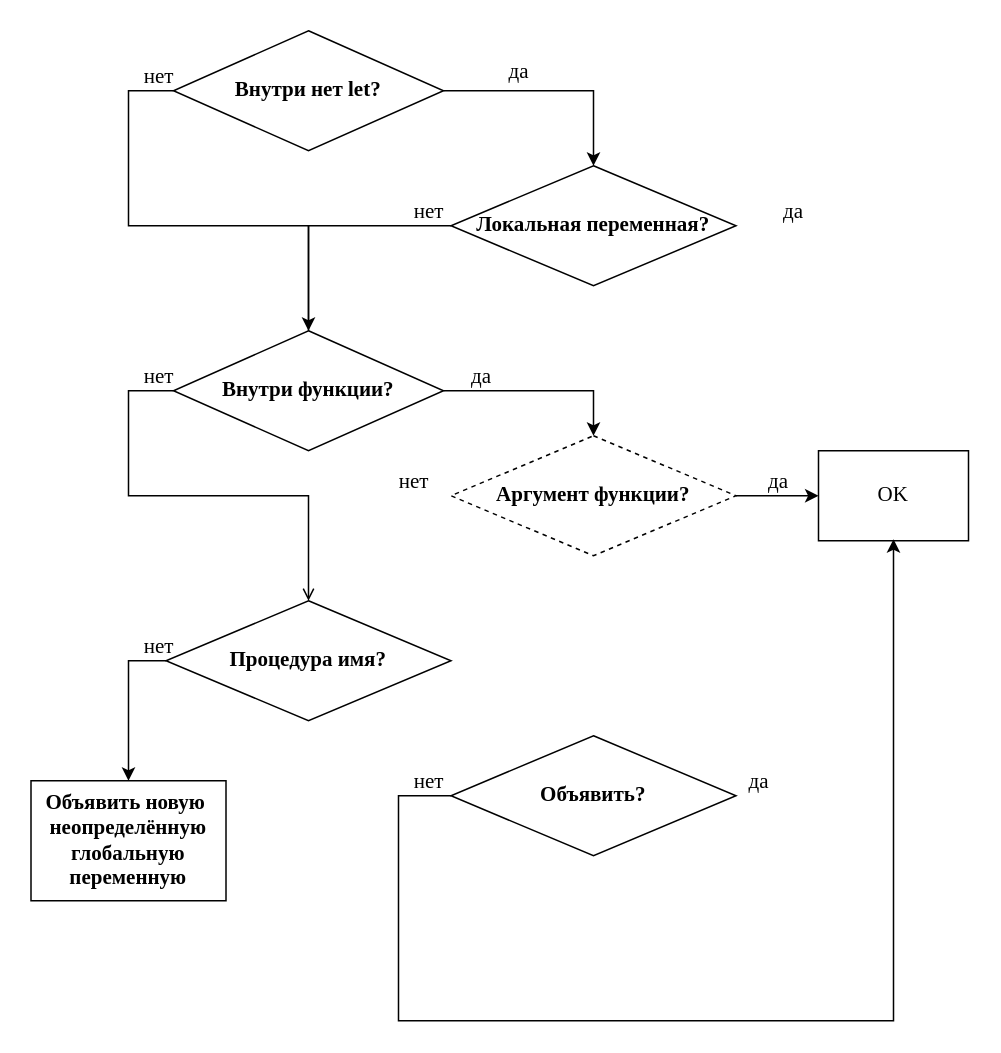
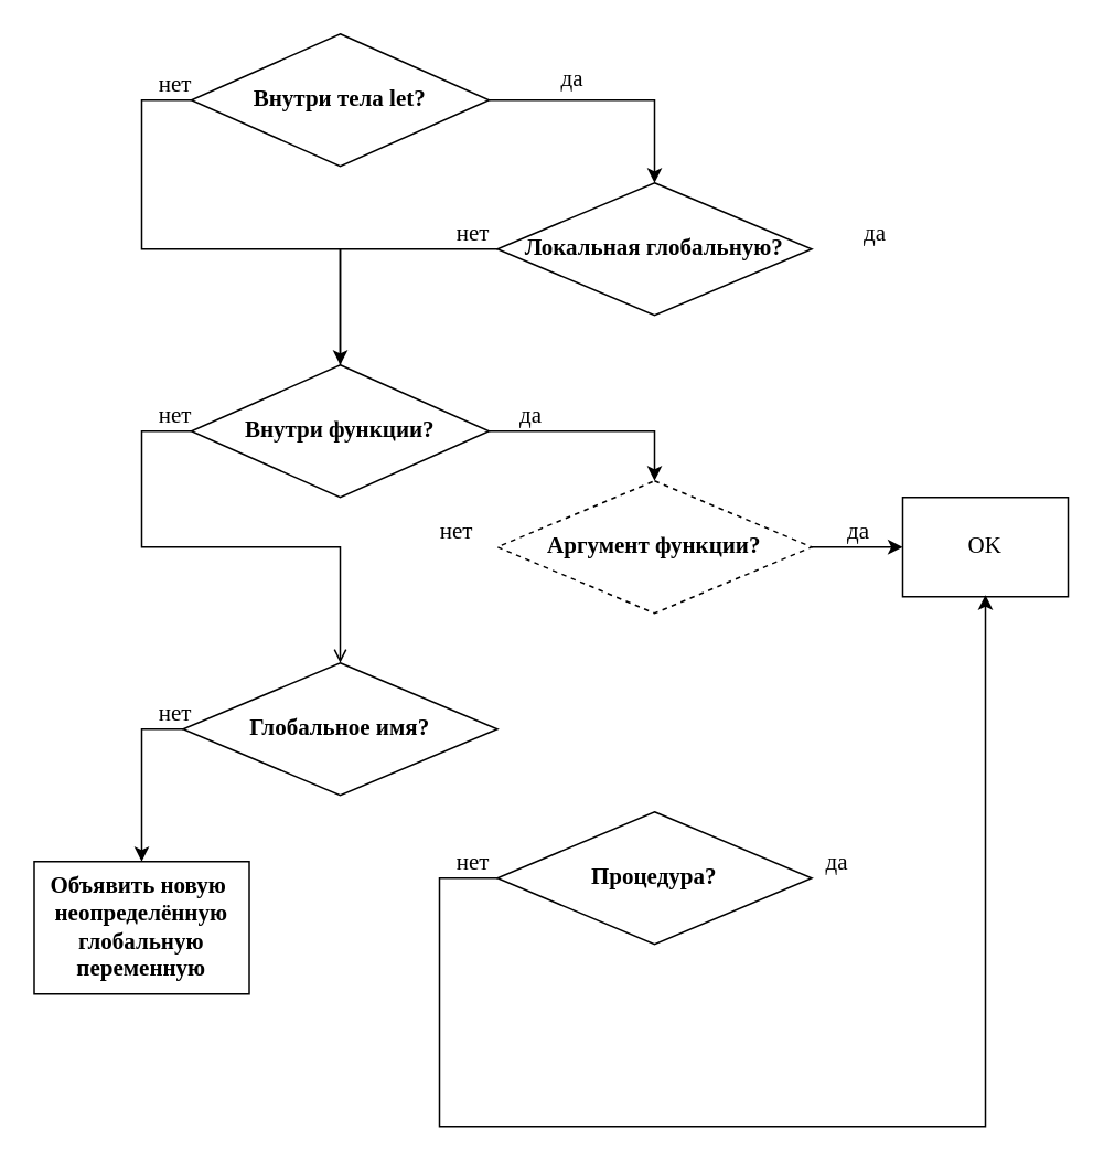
- <mxCell id="4" value="&lt;div style=&quot;text-align: center&quot;&gt;&lt;span&gt;Внутри нет let?&lt;/span&gt;&lt;/div&gt;" style="rhombus;whiteSpace=wrap;html=1;fillColor=none;gradientColor=none;fontFamily=Verdana;fontSize=14;align=center;fontStyle=1" vertex="1" parent="1"><mxGeometry x="115" y="20" width="180" height="80" as="geometry" /></mxCell>
+ <mxCell id="4" value="&lt;div style=&quot;text-align: center&quot;&gt;&lt;span&gt;Внутри тела let?&lt;/span&gt;&lt;/div&gt;" style="rhombus;whiteSpace=wrap;html=1;fillColor=none;gradientColor=none;fontFamily=Verdana;fontSize=14;align=center;fontStyle=1" vertex="1" parent="1"><mxGeometry x="115" y="20" width="180" height="80" as="geometry" /></mxCell>
- <mxCell id="6" value="&lt;div style=&quot;text-align: center&quot;&gt;Локальная переменная?&lt;/div&gt;" style="rhombus;whiteSpace=wrap;html=1;fillColor=none;gradientColor=none;fontFamily=Verdana;fontSize=14;align=center;fontStyle=1" vertex="1" parent="1"><mxGeometry x="300" y="110" width="190" height="80" as="geometry" /></mxCell>
+ <mxCell id="6" value="&lt;div style=&quot;text-align: center&quot;&gt;Локальная глобальную?&lt;/div&gt;" style="rhombus;whiteSpace=wrap;html=1;fillColor=none;gradientColor=none;fontFamily=Verdana;fontSize=14;align=center;fontStyle=1" vertex="1" parent="1"><mxGeometry x="300" y="110" width="190" height="80" as="geometry" /></mxCell>
- <mxCell id="17" value="&lt;div style=&quot;text-align: center&quot;&gt;Процедура имя?&lt;/div&gt;" style="rhombus;whiteSpace=wrap;html=1;fillColor=none;gradientColor=none;fontFamily=Verdana;fontSize=14;align=center;fontStyle=1" vertex="1" parent="1"><mxGeometry x="110" y="400" width="190" height="80" as="geometry" /></mxCell>
+ <mxCell id="17" value="&lt;div style=&quot;text-align: center&quot;&gt;Глобальное имя?&lt;/div&gt;" style="rhombus;whiteSpace=wrap;html=1;fillColor=none;gradientColor=none;fontFamily=Verdana;fontSize=14;align=center;fontStyle=1" vertex="1" parent="1"><mxGeometry x="110" y="400" width="190" height="80" as="geometry" /></mxCell>
- <mxCell id="19" value="&lt;div style=&quot;text-align: center&quot;&gt;Объявить?&lt;/div&gt;" style="rhombus;whiteSpace=wrap;html=1;fillColor=none;gradientColor=none;fontFamily=Verdana;fontSize=14;align=center;fontStyle=1" vertex="1" parent="1"><mxGeometry x="300" y="490" width="190" height="80" as="geometry" /></mxCell>
+ <mxCell id="19" value="&lt;div style=&quot;text-align: center&quot;&gt;Процедура?&lt;/div&gt;" style="rhombus;whiteSpace=wrap;html=1;fillColor=none;gradientColor=none;fontFamily=Verdana;fontSize=14;align=center;fontStyle=1" vertex="1" parent="1"><mxGeometry x="300" y="490" width="190" height="80" as="geometry" /></mxCell>
